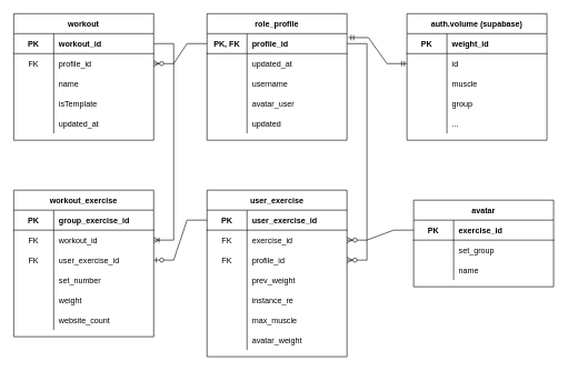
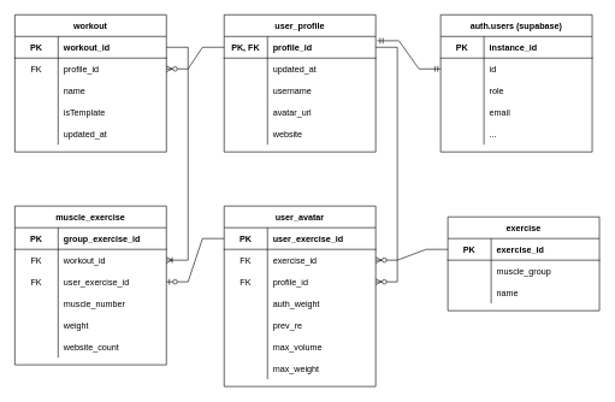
- <mxCell id="2" value="role_profile" style="shape=table;startSize=30;container=1;collapsible=1;childLayout=tableLayout;fixedRows=1;rowLines=0;fontStyle=1;align=center;resizeLast=1;" vertex="1" parent="1"><mxGeometry x="310" y="20" width="210" height="190" as="geometry" /></mxCell>
+ <mxCell id="2" value="user_profile" style="shape=table;startSize=30;container=1;collapsible=1;childLayout=tableLayout;fixedRows=1;rowLines=0;fontStyle=1;align=center;resizeLast=1;" vertex="1" parent="1"><mxGeometry x="310" y="20" width="210" height="190" as="geometry" /></mxCell>
- <mxCell id="34" value="auth.volume (supabase)" style="shape=table;startSize=30;container=1;collapsible=1;childLayout=tableLayout;fixedRows=1;rowLines=0;fontStyle=1;align=center;resizeLast=1;" vertex="1" parent="1"><mxGeometry x="610" y="20" width="210" height="190" as="geometry" /></mxCell>
+ <mxCell id="34" value="auth.users (supabase)" style="shape=table;startSize=30;container=1;collapsible=1;childLayout=tableLayout;fixedRows=1;rowLines=0;fontStyle=1;align=center;resizeLast=1;" vertex="1" parent="1"><mxGeometry x="610" y="20" width="210" height="190" as="geometry" /></mxCell>
- <mxCell id="37" value="weight_id" style="shape=partialRectangle;connectable=0;fillColor=none;top=0;left=0;bottom=0;right=0;align=left;spacingLeft=6;fontStyle=1;overflow=hidden;" vertex="1" parent="35"><mxGeometry x="60" width="150" height="30" as="geometry"><mxRectangle width="150" height="30" as="alternateBounds" /></mxGeometry></mxCell>
+ <mxCell id="37" value="instance_id" style="shape=partialRectangle;connectable=0;fillColor=none;top=0;left=0;bottom=0;right=0;align=left;spacingLeft=6;fontStyle=1;overflow=hidden;" vertex="1" parent="35"><mxGeometry x="60" width="150" height="30" as="geometry"><mxRectangle width="150" height="30" as="alternateBounds" /></mxGeometry></mxCell>
- <mxCell id="43" value="muscle" style="shape=partialRectangle;connectable=0;fillColor=none;top=0;left=0;bottom=0;right=0;align=left;spacingLeft=6;overflow=hidden;" vertex="1" parent="41"><mxGeometry x="60" width="150" height="30" as="geometry"><mxRectangle width="150" height="30" as="alternateBounds" /></mxGeometry></mxCell>
+ <mxCell id="43" value="role" style="shape=partialRectangle;connectable=0;fillColor=none;top=0;left=0;bottom=0;right=0;align=left;spacingLeft=6;overflow=hidden;" vertex="1" parent="41"><mxGeometry x="60" width="150" height="30" as="geometry"><mxRectangle width="150" height="30" as="alternateBounds" /></mxGeometry></mxCell>
- <mxCell id="14" value="avatar_user" style="shape=partialRectangle;connectable=0;fillColor=none;top=0;left=0;bottom=0;right=0;align=left;spacingLeft=6;overflow=hidden;" vertex="1" parent="12"><mxGeometry x="60" width="150" height="30" as="geometry"><mxRectangle width="150" height="30" as="alternateBounds" /></mxGeometry></mxCell>
+ <mxCell id="14" value="avatar_url" style="shape=partialRectangle;connectable=0;fillColor=none;top=0;left=0;bottom=0;right=0;align=left;spacingLeft=6;overflow=hidden;" vertex="1" parent="12"><mxGeometry x="60" width="150" height="30" as="geometry"><mxRectangle width="150" height="30" as="alternateBounds" /></mxGeometry></mxCell>
- <mxCell id="46" value="group" style="shape=partialRectangle;connectable=0;fillColor=none;top=0;left=0;bottom=0;right=0;align=left;spacingLeft=6;overflow=hidden;" vertex="1" parent="44"><mxGeometry x="60" width="150" height="30" as="geometry"><mxRectangle width="150" height="30" as="alternateBounds" /></mxGeometry></mxCell>
+ <mxCell id="46" value="email" style="shape=partialRectangle;connectable=0;fillColor=none;top=0;left=0;bottom=0;right=0;align=left;spacingLeft=6;overflow=hidden;" vertex="1" parent="44"><mxGeometry x="60" width="150" height="30" as="geometry"><mxRectangle width="150" height="30" as="alternateBounds" /></mxGeometry></mxCell>
- <mxCell id="17" value="updated" style="shape=partialRectangle;connectable=0;fillColor=none;top=0;left=0;bottom=0;right=0;align=left;spacingLeft=6;overflow=hidden;" vertex="1" parent="15"><mxGeometry x="60" width="150" height="30" as="geometry"><mxRectangle width="150" height="30" as="alternateBounds" /></mxGeometry></mxCell>
+ <mxCell id="17" value="website" style="shape=partialRectangle;connectable=0;fillColor=none;top=0;left=0;bottom=0;right=0;align=left;spacingLeft=6;overflow=hidden;" vertex="1" parent="15"><mxGeometry x="60" width="150" height="30" as="geometry"><mxRectangle width="150" height="30" as="alternateBounds" /></mxGeometry></mxCell>
- <mxCell id="75" value="workout_exercise" style="shape=table;startSize=30;container=1;collapsible=1;childLayout=tableLayout;fixedRows=1;rowLines=0;fontStyle=1;align=center;resizeLast=1;" vertex="1" parent="1"><mxGeometry x="20" y="285" width="210" height="220" as="geometry" /></mxCell>
+ <mxCell id="75" value="muscle_exercise" style="shape=table;startSize=30;container=1;collapsible=1;childLayout=tableLayout;fixedRows=1;rowLines=0;fontStyle=1;align=center;resizeLast=1;" vertex="1" parent="1"><mxGeometry x="20" y="285" width="210" height="220" as="geometry" /></mxCell>
- <mxCell id="52" value="user_exercise" style="shape=table;startSize=30;container=1;collapsible=1;childLayout=tableLayout;fixedRows=1;rowLines=0;fontStyle=1;align=center;resizeLast=1;" vertex="1" parent="1"><mxGeometry x="310" y="285" width="210" height="250" as="geometry" /></mxCell>
+ <mxCell id="52" value="user_avatar" style="shape=table;startSize=30;container=1;collapsible=1;childLayout=tableLayout;fixedRows=1;rowLines=0;fontStyle=1;align=center;resizeLast=1;" vertex="1" parent="1"><mxGeometry x="310" y="285" width="210" height="250" as="geometry" /></mxCell>
- <mxCell id="94" value="avatar" style="shape=table;startSize=30;container=1;collapsible=1;childLayout=tableLayout;fixedRows=1;rowLines=0;fontStyle=1;align=center;resizeLast=1;" vertex="1" parent="1"><mxGeometry x="620" y="300" width="210" height="130" as="geometry" /></mxCell>
+ <mxCell id="94" value="exercise" style="shape=table;startSize=30;container=1;collapsible=1;childLayout=tableLayout;fixedRows=1;rowLines=0;fontStyle=1;align=center;resizeLast=1;" vertex="1" parent="1"><mxGeometry x="620" y="300" width="210" height="130" as="geometry" /></mxCell>
- <mxCell id="100" value="set_group" style="shape=partialRectangle;connectable=0;fillColor=none;top=0;left=0;bottom=0;right=0;align=left;spacingLeft=6;fontStyle=0;overflow=hidden;" vertex="1" parent="98"><mxGeometry x="60" width="150" height="30" as="geometry"><mxRectangle width="150" height="30" as="alternateBounds" /></mxGeometry></mxCell>
+ <mxCell id="100" value="muscle_group" style="shape=partialRectangle;connectable=0;fillColor=none;top=0;left=0;bottom=0;right=0;align=left;spacingLeft=6;fontStyle=0;overflow=hidden;" vertex="1" parent="98"><mxGeometry x="60" width="150" height="30" as="geometry"><mxRectangle width="150" height="30" as="alternateBounds" /></mxGeometry></mxCell>
- <mxCell id="87" value="set_number" style="shape=partialRectangle;connectable=0;fillColor=none;top=0;left=0;bottom=0;right=0;align=left;spacingLeft=6;overflow=hidden;" vertex="1" parent="85"><mxGeometry x="60" width="150" height="30" as="geometry"><mxRectangle width="150" height="30" as="alternateBounds" /></mxGeometry></mxCell>
+ <mxCell id="87" value="muscle_number" style="shape=partialRectangle;connectable=0;fillColor=none;top=0;left=0;bottom=0;right=0;align=left;spacingLeft=6;overflow=hidden;" vertex="1" parent="85"><mxGeometry x="60" width="150" height="30" as="geometry"><mxRectangle width="150" height="30" as="alternateBounds" /></mxGeometry></mxCell>
- <mxCell id="64" value="prev_weight" style="shape=partialRectangle;connectable=0;fillColor=none;top=0;left=0;bottom=0;right=0;align=left;spacingLeft=6;overflow=hidden;" vertex="1" parent="62"><mxGeometry x="60" width="150" height="30" as="geometry"><mxRectangle width="150" height="30" as="alternateBounds" /></mxGeometry></mxCell>
+ <mxCell id="64" value="auth_weight" style="shape=partialRectangle;connectable=0;fillColor=none;top=0;left=0;bottom=0;right=0;align=left;spacingLeft=6;overflow=hidden;" vertex="1" parent="62"><mxGeometry x="60" width="150" height="30" as="geometry"><mxRectangle width="150" height="30" as="alternateBounds" /></mxGeometry></mxCell>
- <mxCell id="67" value="instance_re" style="shape=partialRectangle;connectable=0;fillColor=none;top=0;left=0;bottom=0;right=0;align=left;spacingLeft=6;overflow=hidden;" vertex="1" parent="65"><mxGeometry x="60" width="150" height="30" as="geometry"><mxRectangle width="150" height="30" as="alternateBounds" /></mxGeometry></mxCell>
+ <mxCell id="67" value="prev_re" style="shape=partialRectangle;connectable=0;fillColor=none;top=0;left=0;bottom=0;right=0;align=left;spacingLeft=6;overflow=hidden;" vertex="1" parent="65"><mxGeometry x="60" width="150" height="30" as="geometry"><mxRectangle width="150" height="30" as="alternateBounds" /></mxGeometry></mxCell>
- <mxCell id="70" value="max_muscle" style="shape=partialRectangle;connectable=0;fillColor=none;top=0;left=0;bottom=0;right=0;align=left;spacingLeft=6;overflow=hidden;" vertex="1" parent="68"><mxGeometry x="60" width="150" height="30" as="geometry"><mxRectangle width="150" height="30" as="alternateBounds" /></mxGeometry></mxCell>
+ <mxCell id="70" value="max_volume" style="shape=partialRectangle;connectable=0;fillColor=none;top=0;left=0;bottom=0;right=0;align=left;spacingLeft=6;overflow=hidden;" vertex="1" parent="68"><mxGeometry x="60" width="150" height="30" as="geometry"><mxRectangle width="150" height="30" as="alternateBounds" /></mxGeometry></mxCell>
- <mxCell id="73" value="avatar_weight" style="shape=partialRectangle;connectable=0;fillColor=none;top=0;left=0;bottom=0;right=0;align=left;spacingLeft=6;overflow=hidden;" vertex="1" parent="71"><mxGeometry x="60" width="150" height="30" as="geometry"><mxRectangle width="150" height="30" as="alternateBounds" /></mxGeometry></mxCell>
+ <mxCell id="73" value="max_weight" style="shape=partialRectangle;connectable=0;fillColor=none;top=0;left=0;bottom=0;right=0;align=left;spacingLeft=6;overflow=hidden;" vertex="1" parent="71"><mxGeometry x="60" width="150" height="30" as="geometry"><mxRectangle width="150" height="30" as="alternateBounds" /></mxGeometry></mxCell>
